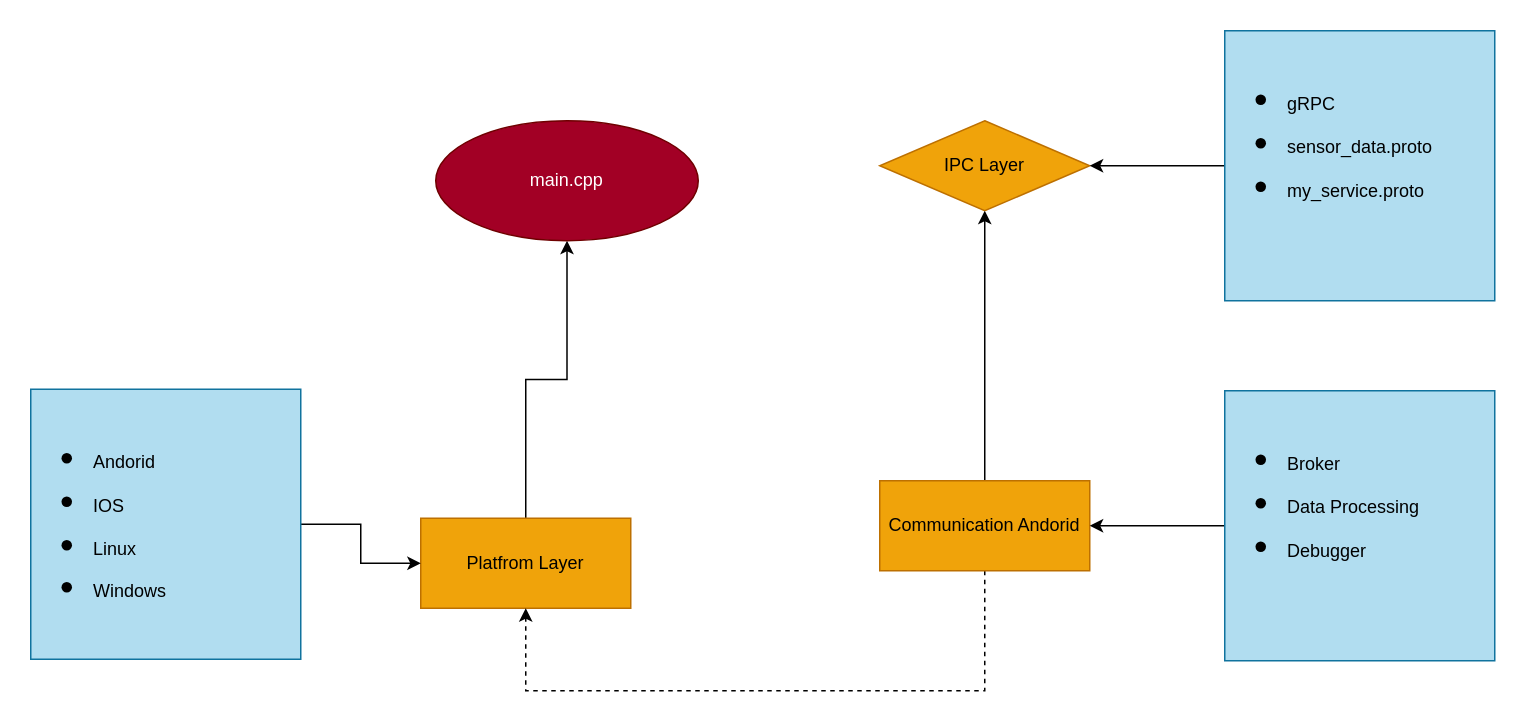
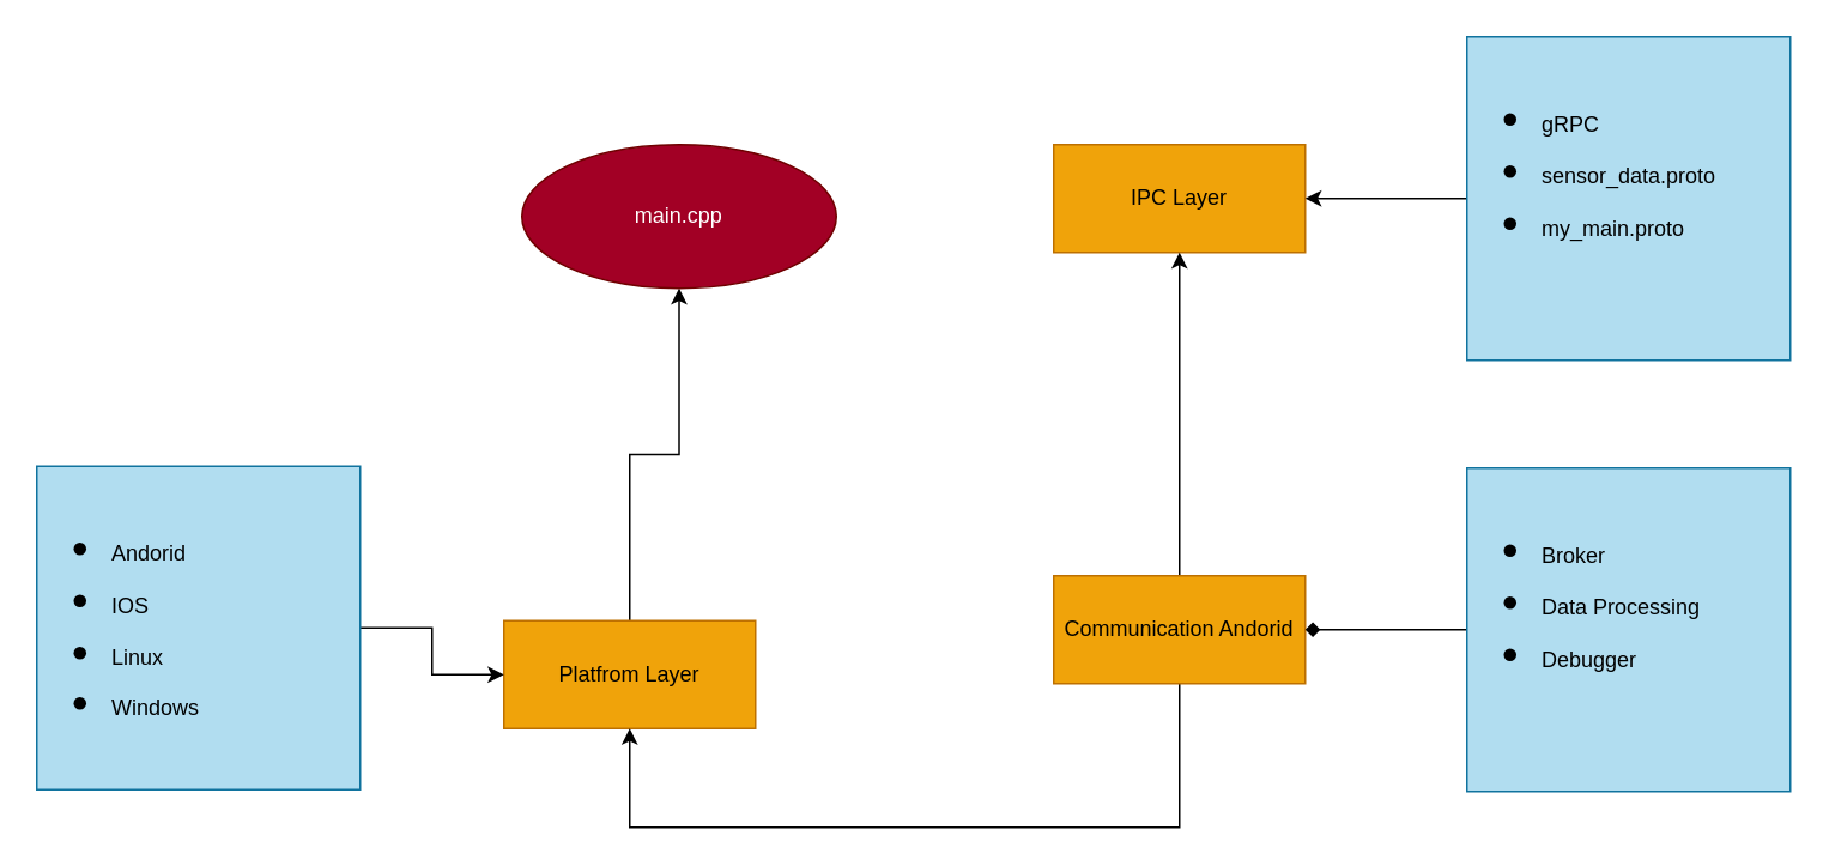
- <mxCell id="13" value="&lt;h1 style=&quot;margin-top: 0px;&quot;&gt;&lt;ul&gt;&lt;li&gt;&lt;span style=&quot;font-size: 12px; font-weight: 400;&quot;&gt;gRPC&lt;/span&gt;&lt;/li&gt;&lt;li&gt;&lt;span style=&quot;font-size: 12px; font-weight: 400;&quot;&gt;sensor_data.proto&lt;/span&gt;&lt;/li&gt;&lt;li&gt;&lt;span style=&quot;font-size: 12px; font-weight: 400;&quot;&gt;my_service.proto&amp;nbsp;&lt;/span&gt;&lt;/li&gt;&lt;/ul&gt;&lt;/h1&gt;" style="text;html=1;whiteSpace=wrap;overflow=hidden;rounded=0;fillColor=#b1ddf0;strokeColor=#10739e;" vertex="1" parent="1"><mxGeometry x="816" y="20" width="180" height="180" as="geometry" /></mxCell>
+ <mxCell id="13" value="&lt;h1 style=&quot;margin-top: 0px;&quot;&gt;&lt;ul&gt;&lt;li&gt;&lt;span style=&quot;font-size: 12px; font-weight: 400;&quot;&gt;gRPC&lt;/span&gt;&lt;/li&gt;&lt;li&gt;&lt;span style=&quot;font-size: 12px; font-weight: 400;&quot;&gt;sensor_data.proto&lt;/span&gt;&lt;/li&gt;&lt;li&gt;&lt;span style=&quot;font-size: 12px; font-weight: 400;&quot;&gt;my_main.proto&amp;nbsp;&lt;/span&gt;&lt;/li&gt;&lt;/ul&gt;&lt;/h1&gt;" style="text;html=1;whiteSpace=wrap;overflow=hidden;rounded=0;fillColor=#b1ddf0;strokeColor=#10739e;" vertex="1" parent="1"><mxGeometry x="816" y="20" width="180" height="180" as="geometry" /></mxCell>
- <mxCell id="4" value="IPC Layer" style="rhombus;whiteSpace=wrap;html=1;fillColor=#f0a30a;strokeColor=#BD7000;fontColor=#000000;" vertex="1" parent="1"><mxGeometry x="586" y="80" width="140" height="60" as="geometry" /></mxCell>
+ <mxCell id="4" value="IPC Layer" style="rounded=0;whiteSpace=wrap;html=1;fillColor=#f0a30a;strokeColor=#BD7000;fontColor=#000000;" vertex="1" parent="1"><mxGeometry x="586" y="80" width="140" height="60" as="geometry" /></mxCell>
- <mxCell id="8" style="edgeStyle=orthogonalEdgeStyle;rounded=0;orthogonalLoop=1;jettySize=auto;html=1;entryX=1;entryY=0.5;entryDx=0;entryDy=0;" edge="1" parent="1" source="9" target="7"><mxGeometry relative="1" as="geometry" /></mxCell>
+ <mxCell id="8" style="edgeStyle=orthogonalEdgeStyle;rounded=0;orthogonalLoop=1;jettySize=auto;html=1;entryX=1;entryY=0.5;entryDx=0;entryDy=0;endArrow=diamond;" edge="1" parent="1" source="9" target="7"><mxGeometry relative="1" as="geometry" /></mxCell>
- <mxCell id="5" style="edgeStyle=orthogonalEdgeStyle;rounded=0;orthogonalLoop=1;jettySize=auto;html=1;entryX=0.5;entryY=1;entryDx=0;entryDy=0;dashed=1;" edge="1" parent="1" source="7" target="3"><mxGeometry relative="1" as="geometry"><Array as="points"><mxPoint x="656" y="460" /><mxPoint x="350" y="460" /></Array></mxGeometry></mxCell>
+ <mxCell id="5" style="edgeStyle=orthogonalEdgeStyle;rounded=0;orthogonalLoop=1;jettySize=auto;html=1;entryX=0.5;entryY=1;entryDx=0;entryDy=0;" edge="1" parent="1" source="7" target="3"><mxGeometry relative="1" as="geometry"><Array as="points"><mxPoint x="656" y="460" /><mxPoint x="350" y="460" /></Array></mxGeometry></mxCell>
